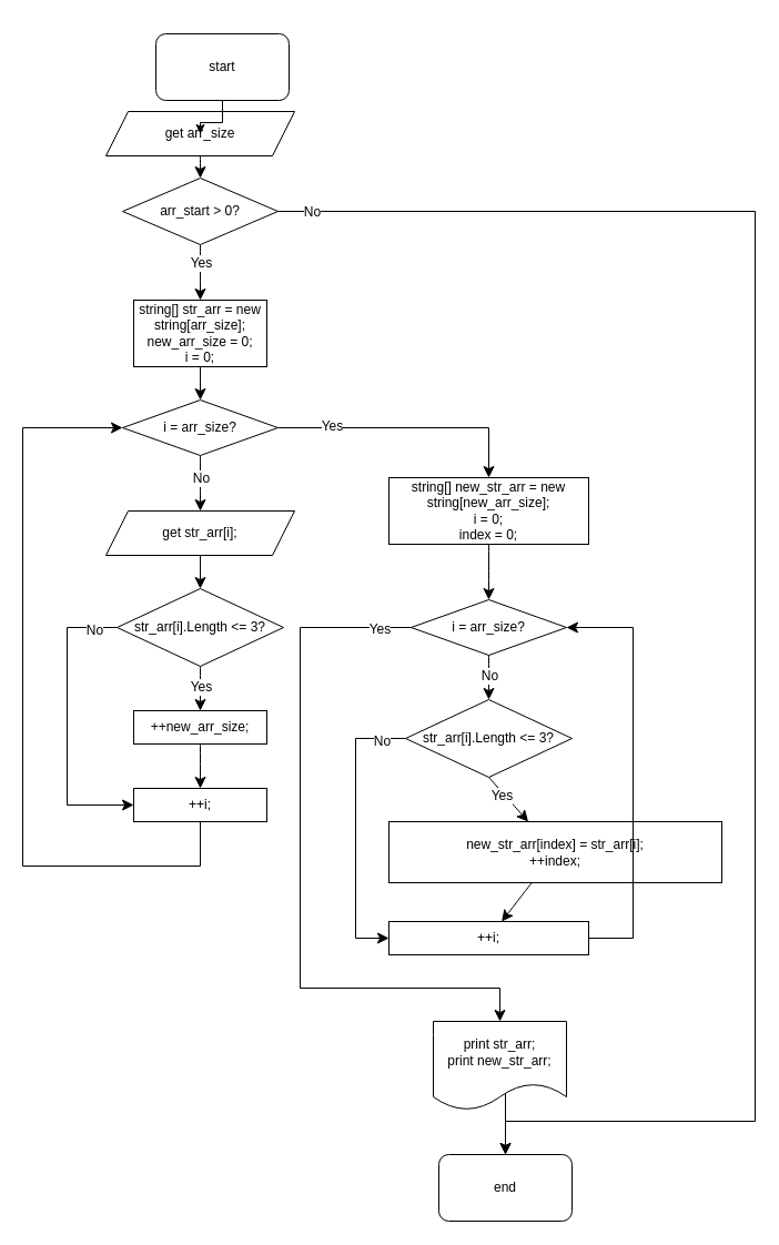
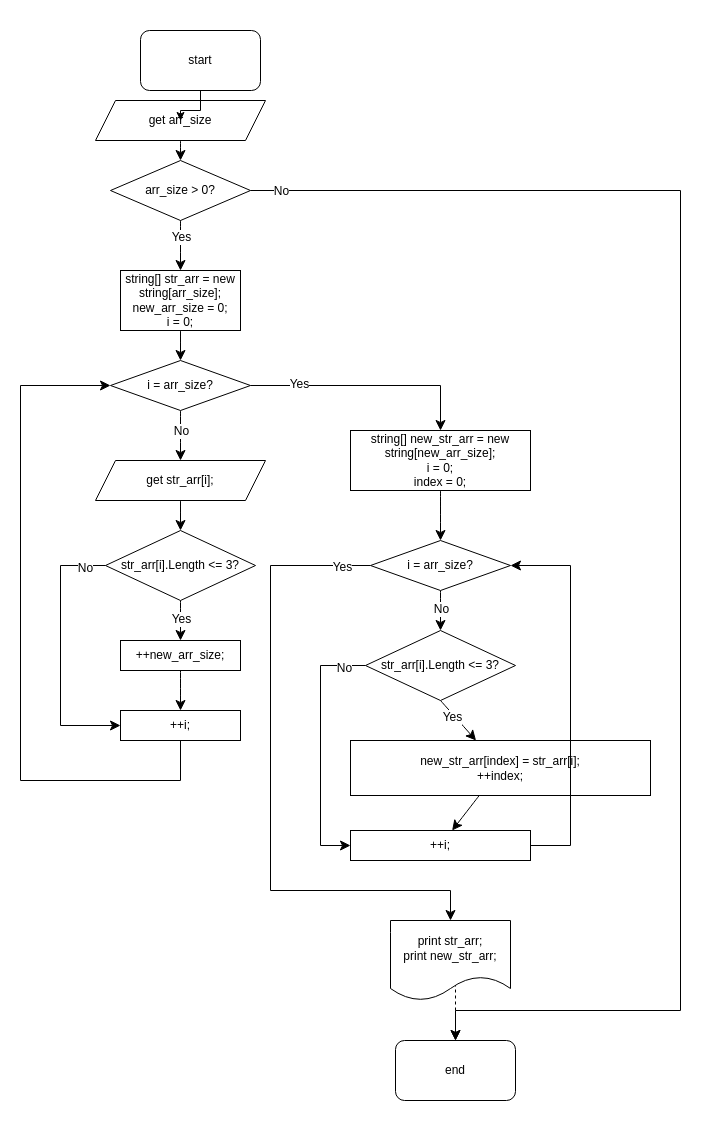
- <mxCell id="30" value="arr_start &amp;gt; 0?" style="rhombus;whiteSpace=wrap;html=1;" parent="22" vertex="1"><mxGeometry x="90" y="140" width="140" height="60" as="geometry" /></mxCell>
+ <mxCell id="30" value="arr_size &amp;gt; 0?" style="rhombus;whiteSpace=wrap;html=1;" parent="22" vertex="1"><mxGeometry x="90" y="140" width="140" height="60" as="geometry" /></mxCell>
- <mxCell id="2" style="edgeStyle=orthogonalEdgeStyle;rounded=0;orthogonalLoop=1;jettySize=auto;html=1;entryX=0.5;entryY=0;entryDx=0;entryDy=0;fontSize=12;startSize=8;endSize=8;exitX=0.567;exitY=0.775;exitDx=0;exitDy=0;exitPerimeter=0;" edge="1" parent="1" source="3" target="4"><mxGeometry relative="1" as="geometry"><Array as="points"><mxPoint x="455" y="942" /></Array></mxGeometry></mxCell>
+ <mxCell id="2" style="edgeStyle=orthogonalEdgeStyle;rounded=0;orthogonalLoop=1;jettySize=auto;html=1;entryX=0.5;entryY=0;entryDx=0;entryDy=0;fontSize=12;startSize=8;endSize=8;exitX=0.567;exitY=0.775;exitDx=0;exitDy=0;exitPerimeter=0;dashed=1;" edge="1" parent="1" source="3" target="4"><mxGeometry relative="1" as="geometry"><Array as="points"><mxPoint x="455" y="942" /></Array></mxGeometry></mxCell>
